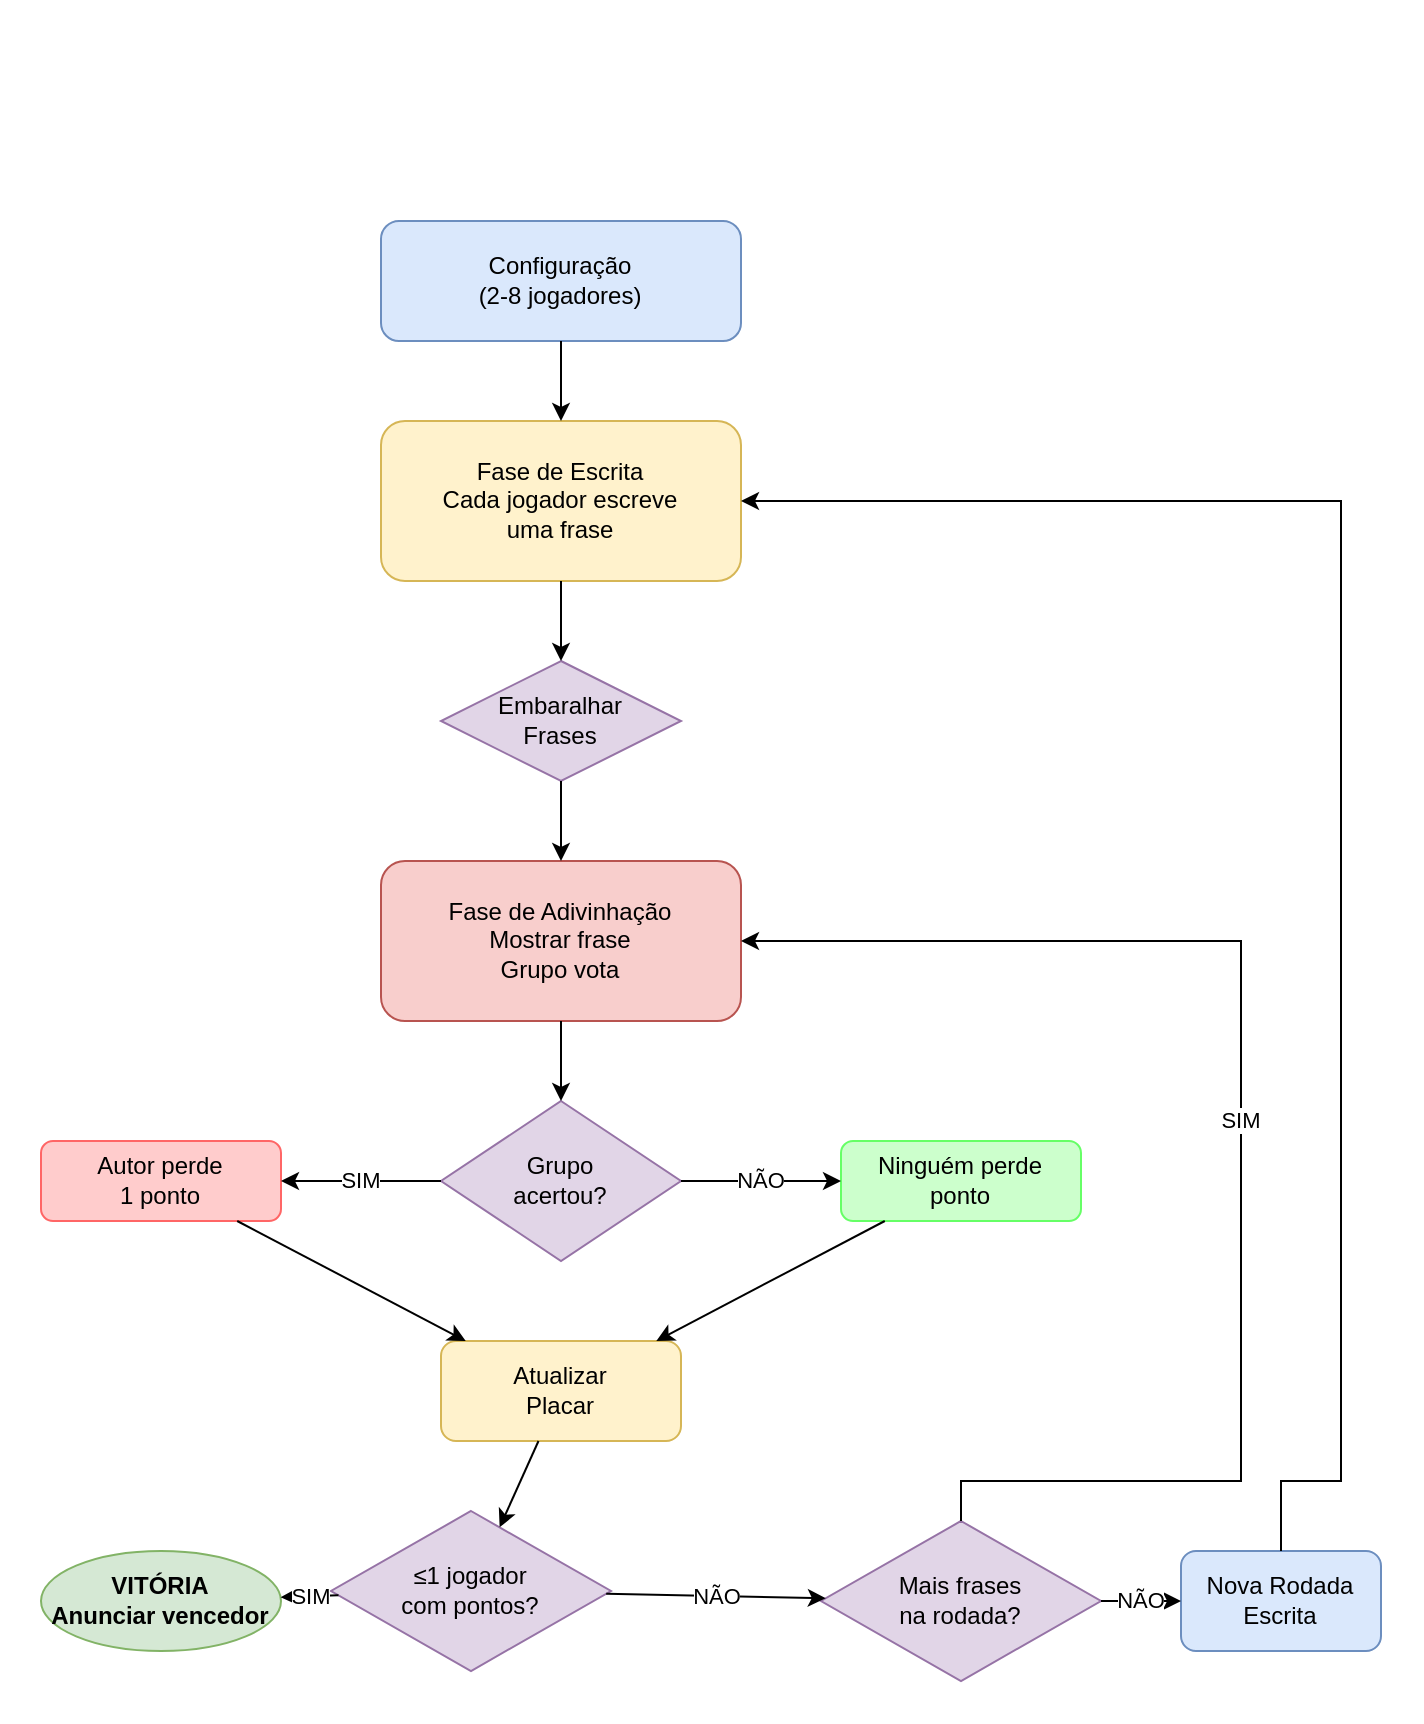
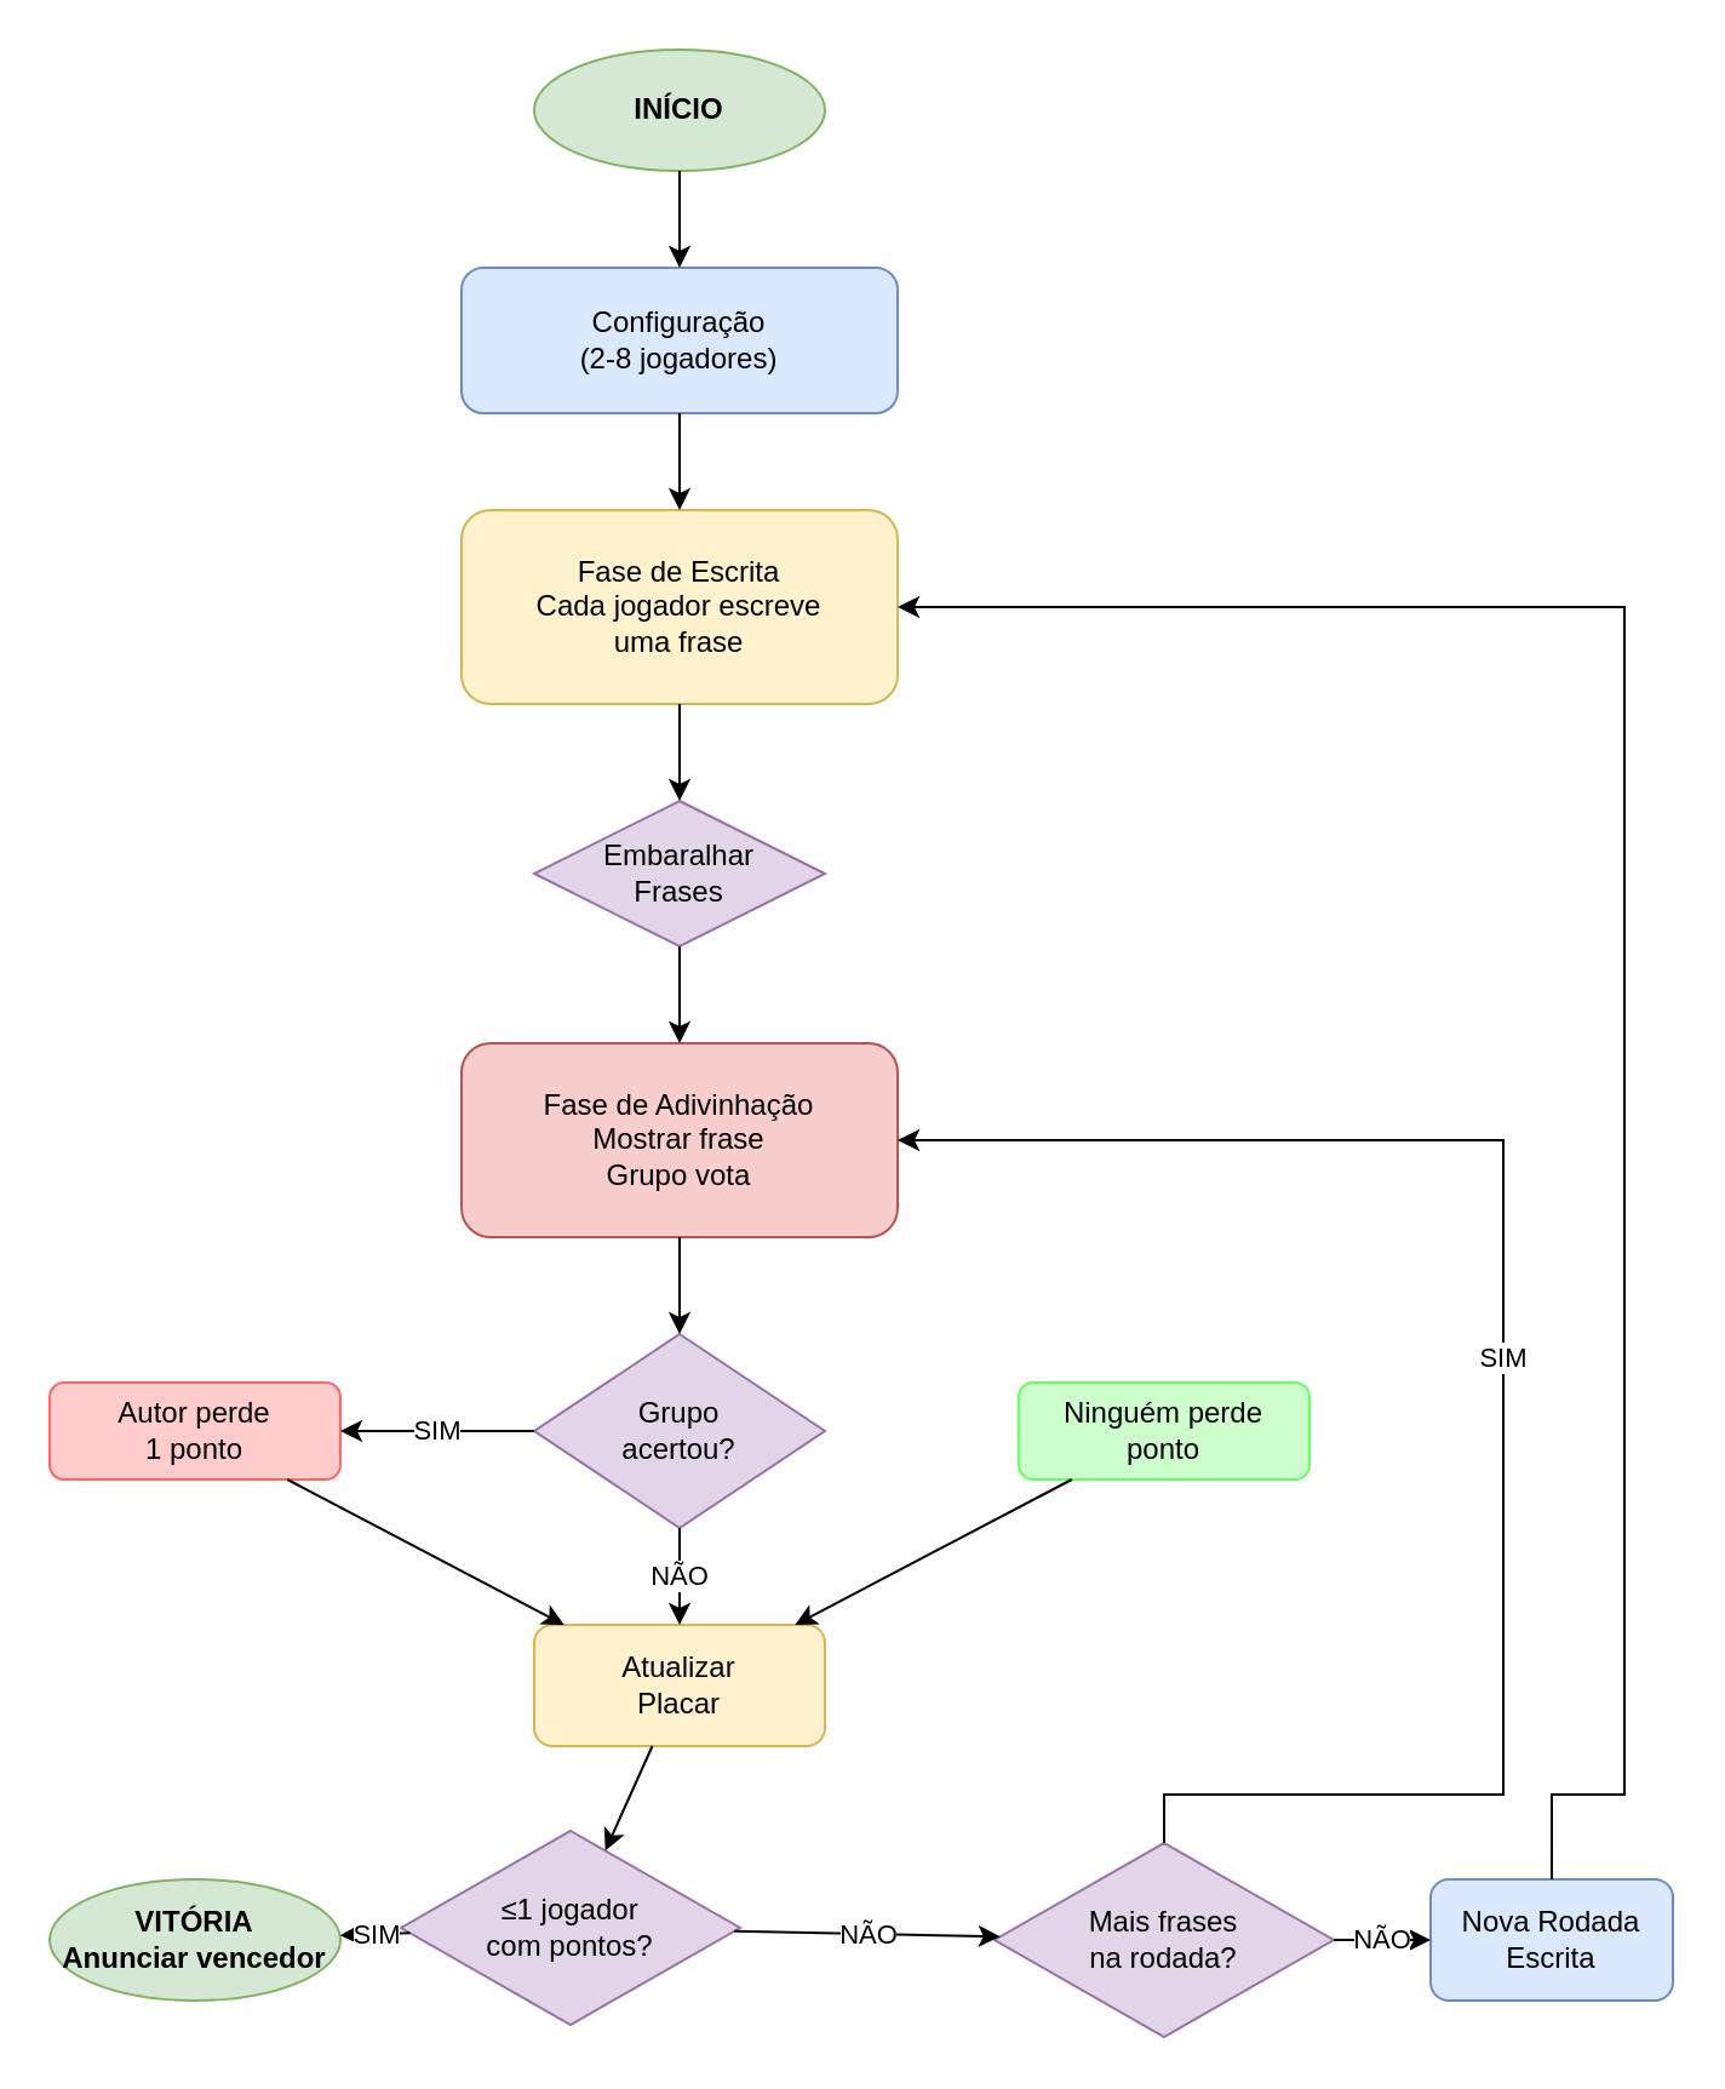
+ <mxCell id="2" value="INÍCIO" style="ellipse;whiteSpace=wrap;html=1;fillColor=#d5e8d4;strokeColor=#82b366;fontStyle=1" vertex="1" parent="1"><mxGeometry x="220" y="20" width="120" height="50" as="geometry" /></mxCell>
+ <mxCell id="15" value="" style="endArrow=classic;html=1;rounded=0;" edge="1" parent="1" source="2" target="3"><mxGeometry width="50" height="50" relative="1" as="geometry"><mxPoint x="260" y="260" as="sourcePoint" /><mxPoint x="310" y="210" as="targetPoint" /></mxGeometry></mxCell>
- <mxCell id="21" value="NÃO" style="endArrow=classic;html=1;rounded=0;" edge="1" parent="1" source="7" target="9"><mxGeometry width="50" height="50" relative="1" as="geometry"><mxPoint x="360" y="610" as="sourcePoint" /><mxPoint x="410" y="560" as="targetPoint" /></mxGeometry></mxCell>
+ <mxCell id="21" value="NÃO" style="endArrow=classic;html=1;rounded=0;" edge="1" parent="1" source="7" target="10"><mxGeometry width="50" height="50" relative="1" as="geometry"><mxPoint x="360" y="610" as="sourcePoint" /><mxPoint x="410" y="560" as="targetPoint" /></mxGeometry></mxCell>
